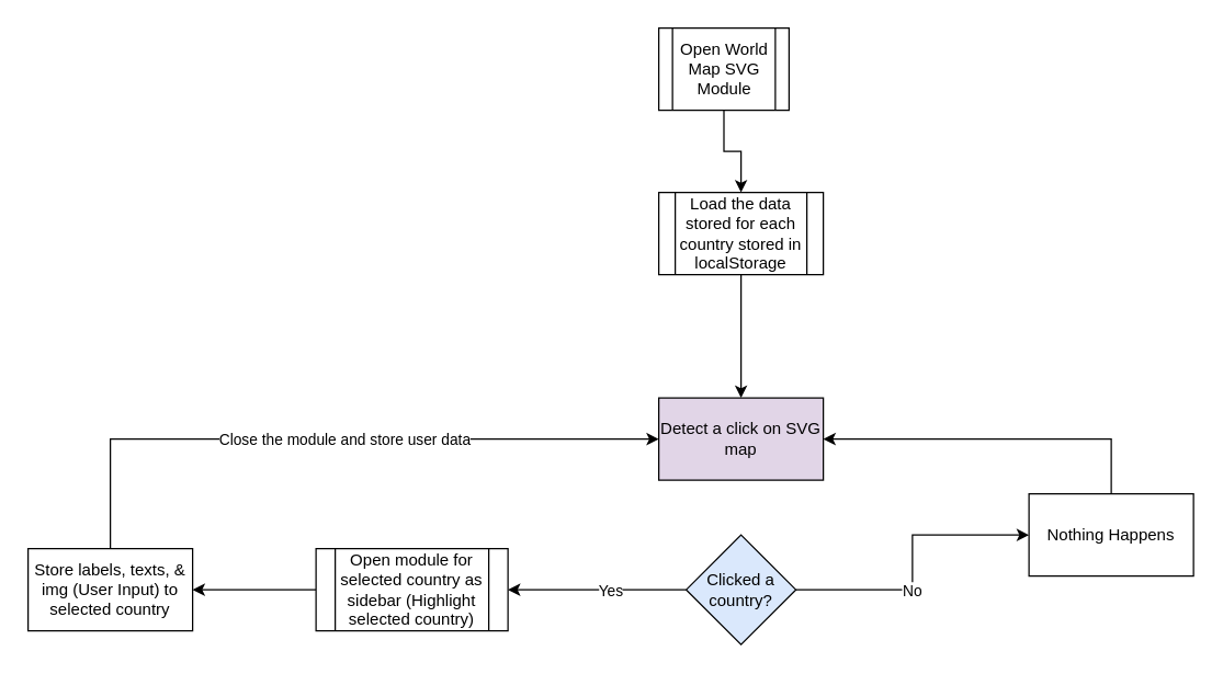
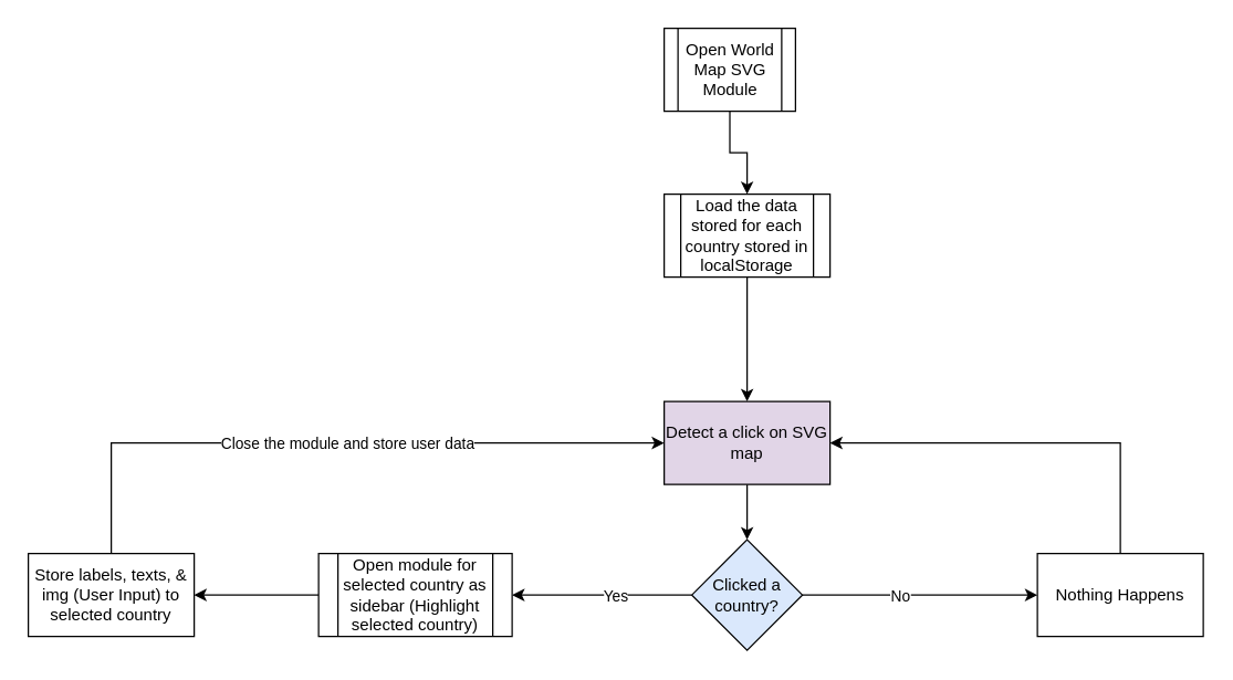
+ <mxCell id="4" style="edgeStyle=orthogonalEdgeStyle;rounded=0;orthogonalLoop=1;jettySize=auto;html=1;entryX=0.5;entryY=0;entryDx=0;entryDy=0;" edge="1" parent="1" source="5" target="10"><mxGeometry relative="1" as="geometry" /></mxCell>
- <mxCell id="12" value="Nothing Happens" style="rounded=0;whiteSpace=wrap;html=1;" vertex="1" parent="1"><mxGeometry x="750" y="360" width="120" height="60" as="geometry" /></mxCell>
+ <mxCell id="12" value="Nothing Happens" style="rounded=0;whiteSpace=wrap;html=1;" vertex="1" parent="1"><mxGeometry x="750" y="400" width="120" height="60" as="geometry" /></mxCell>
